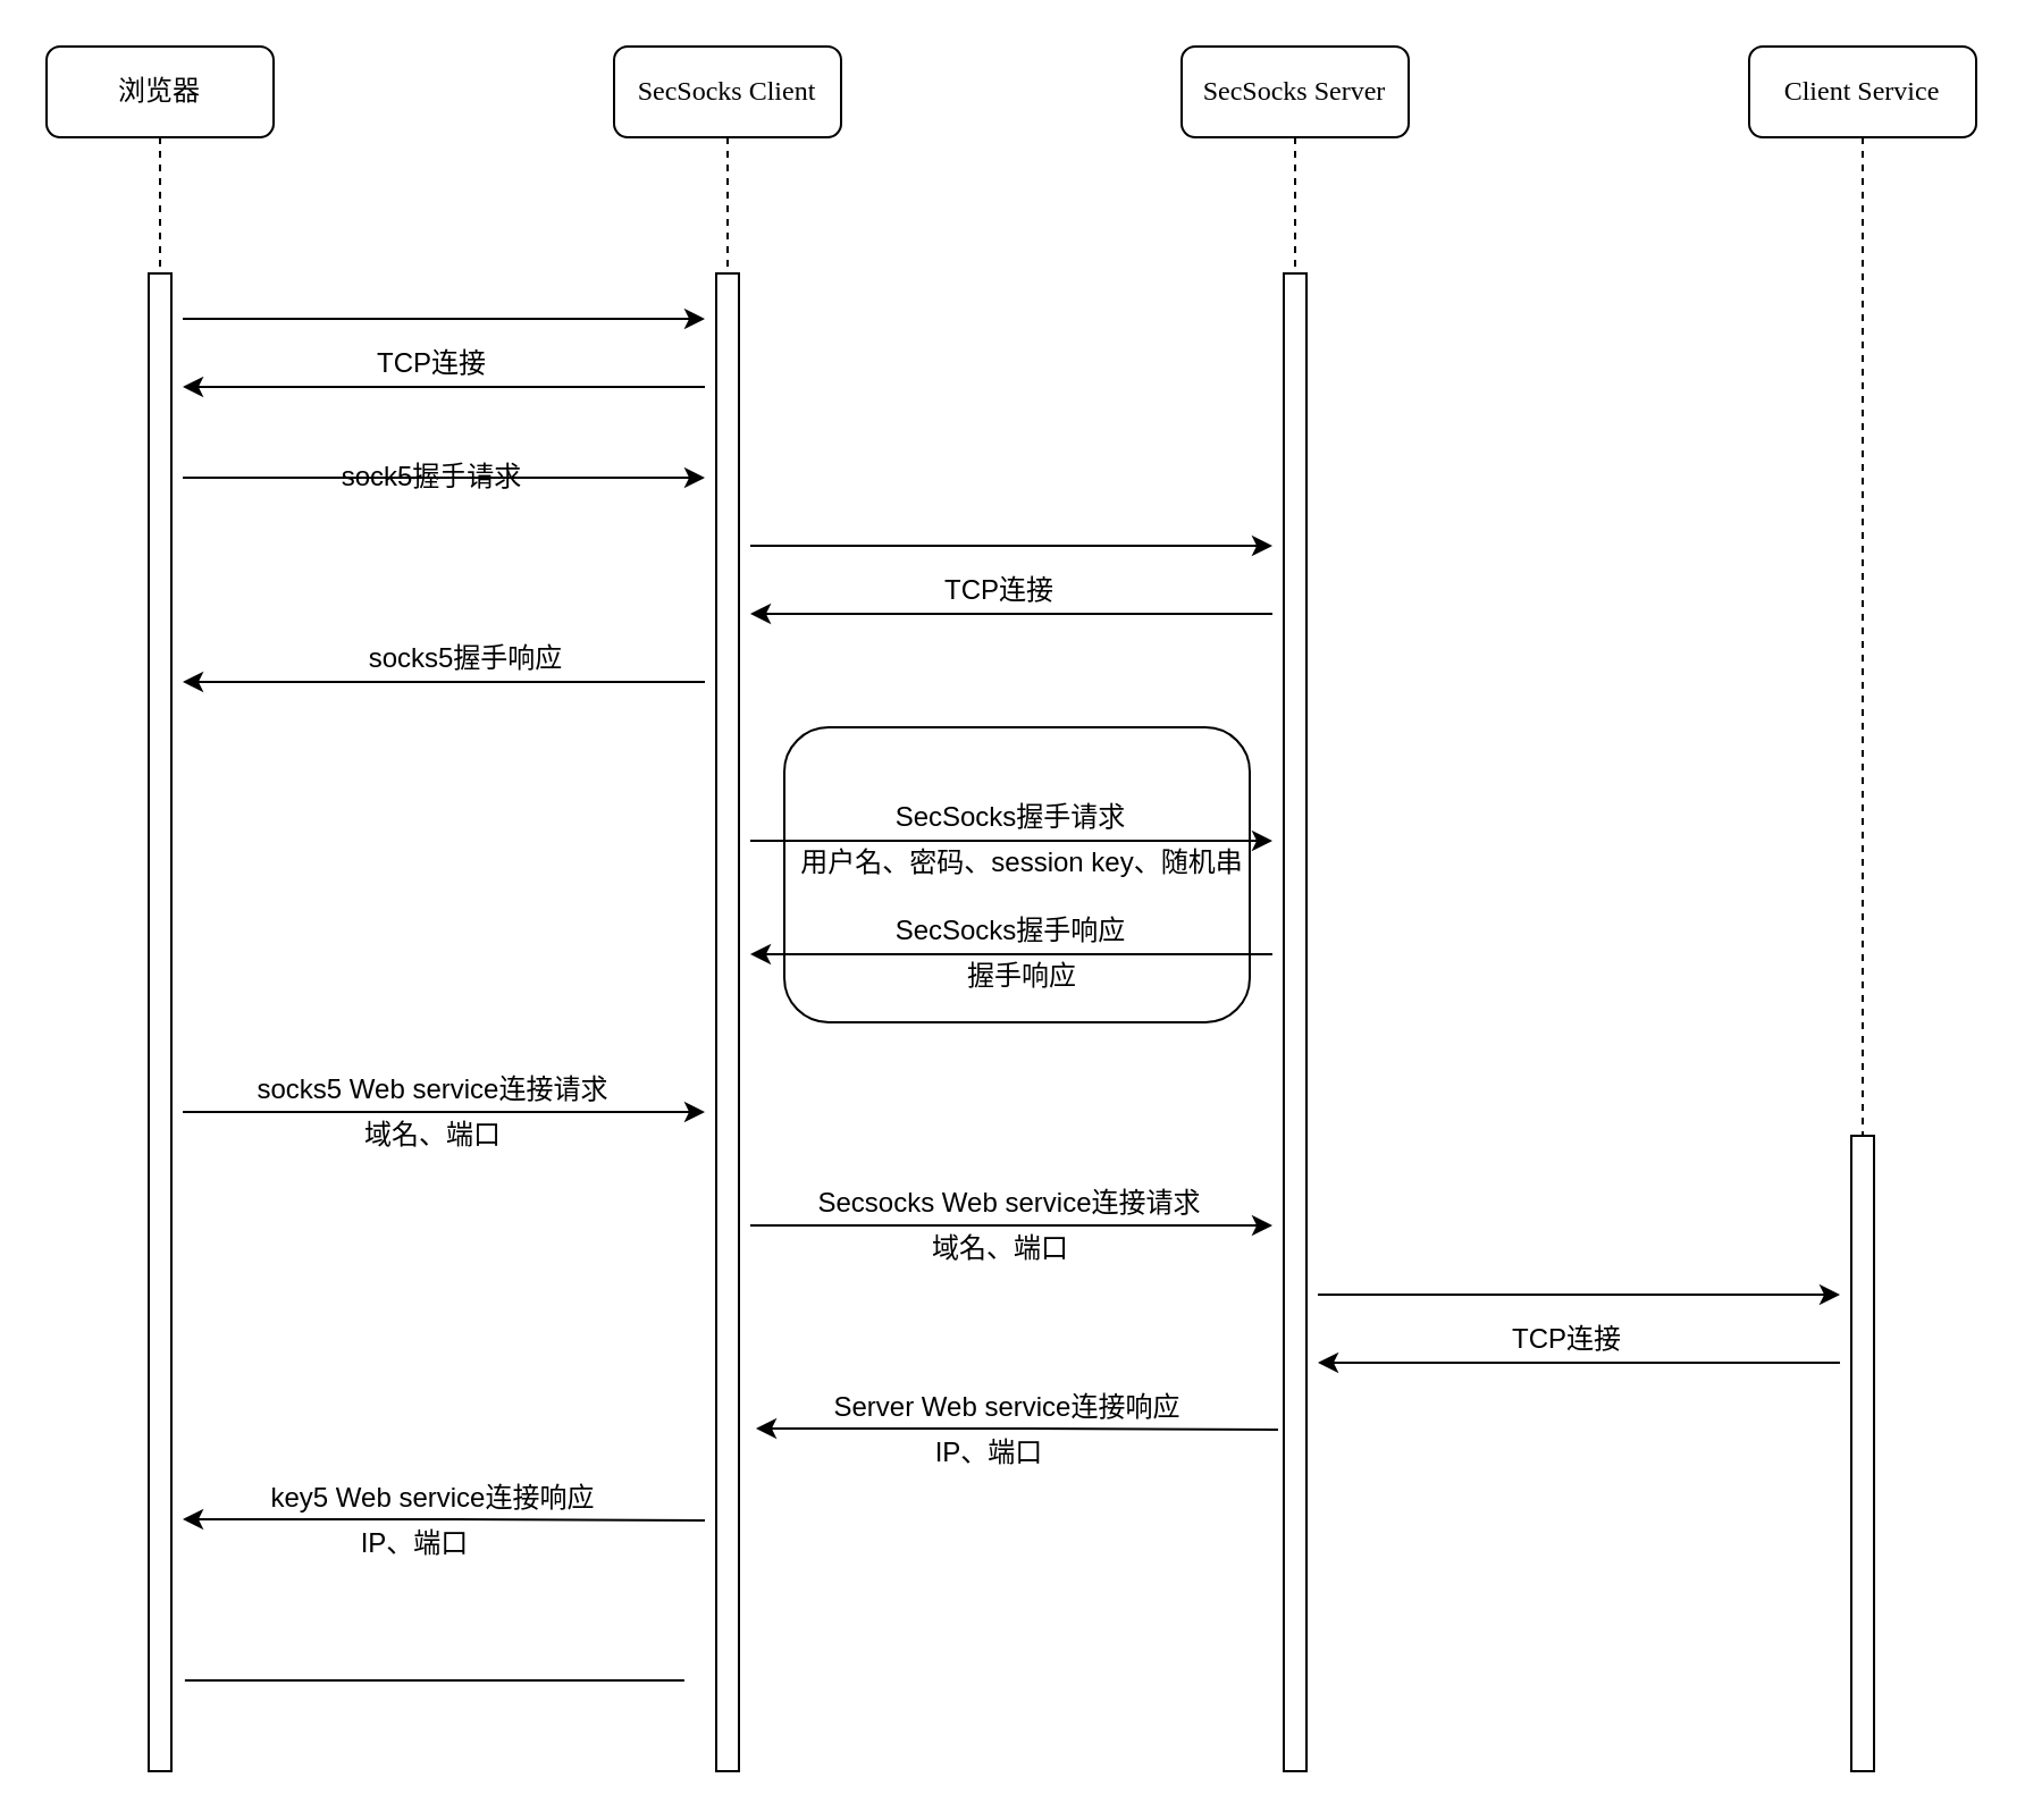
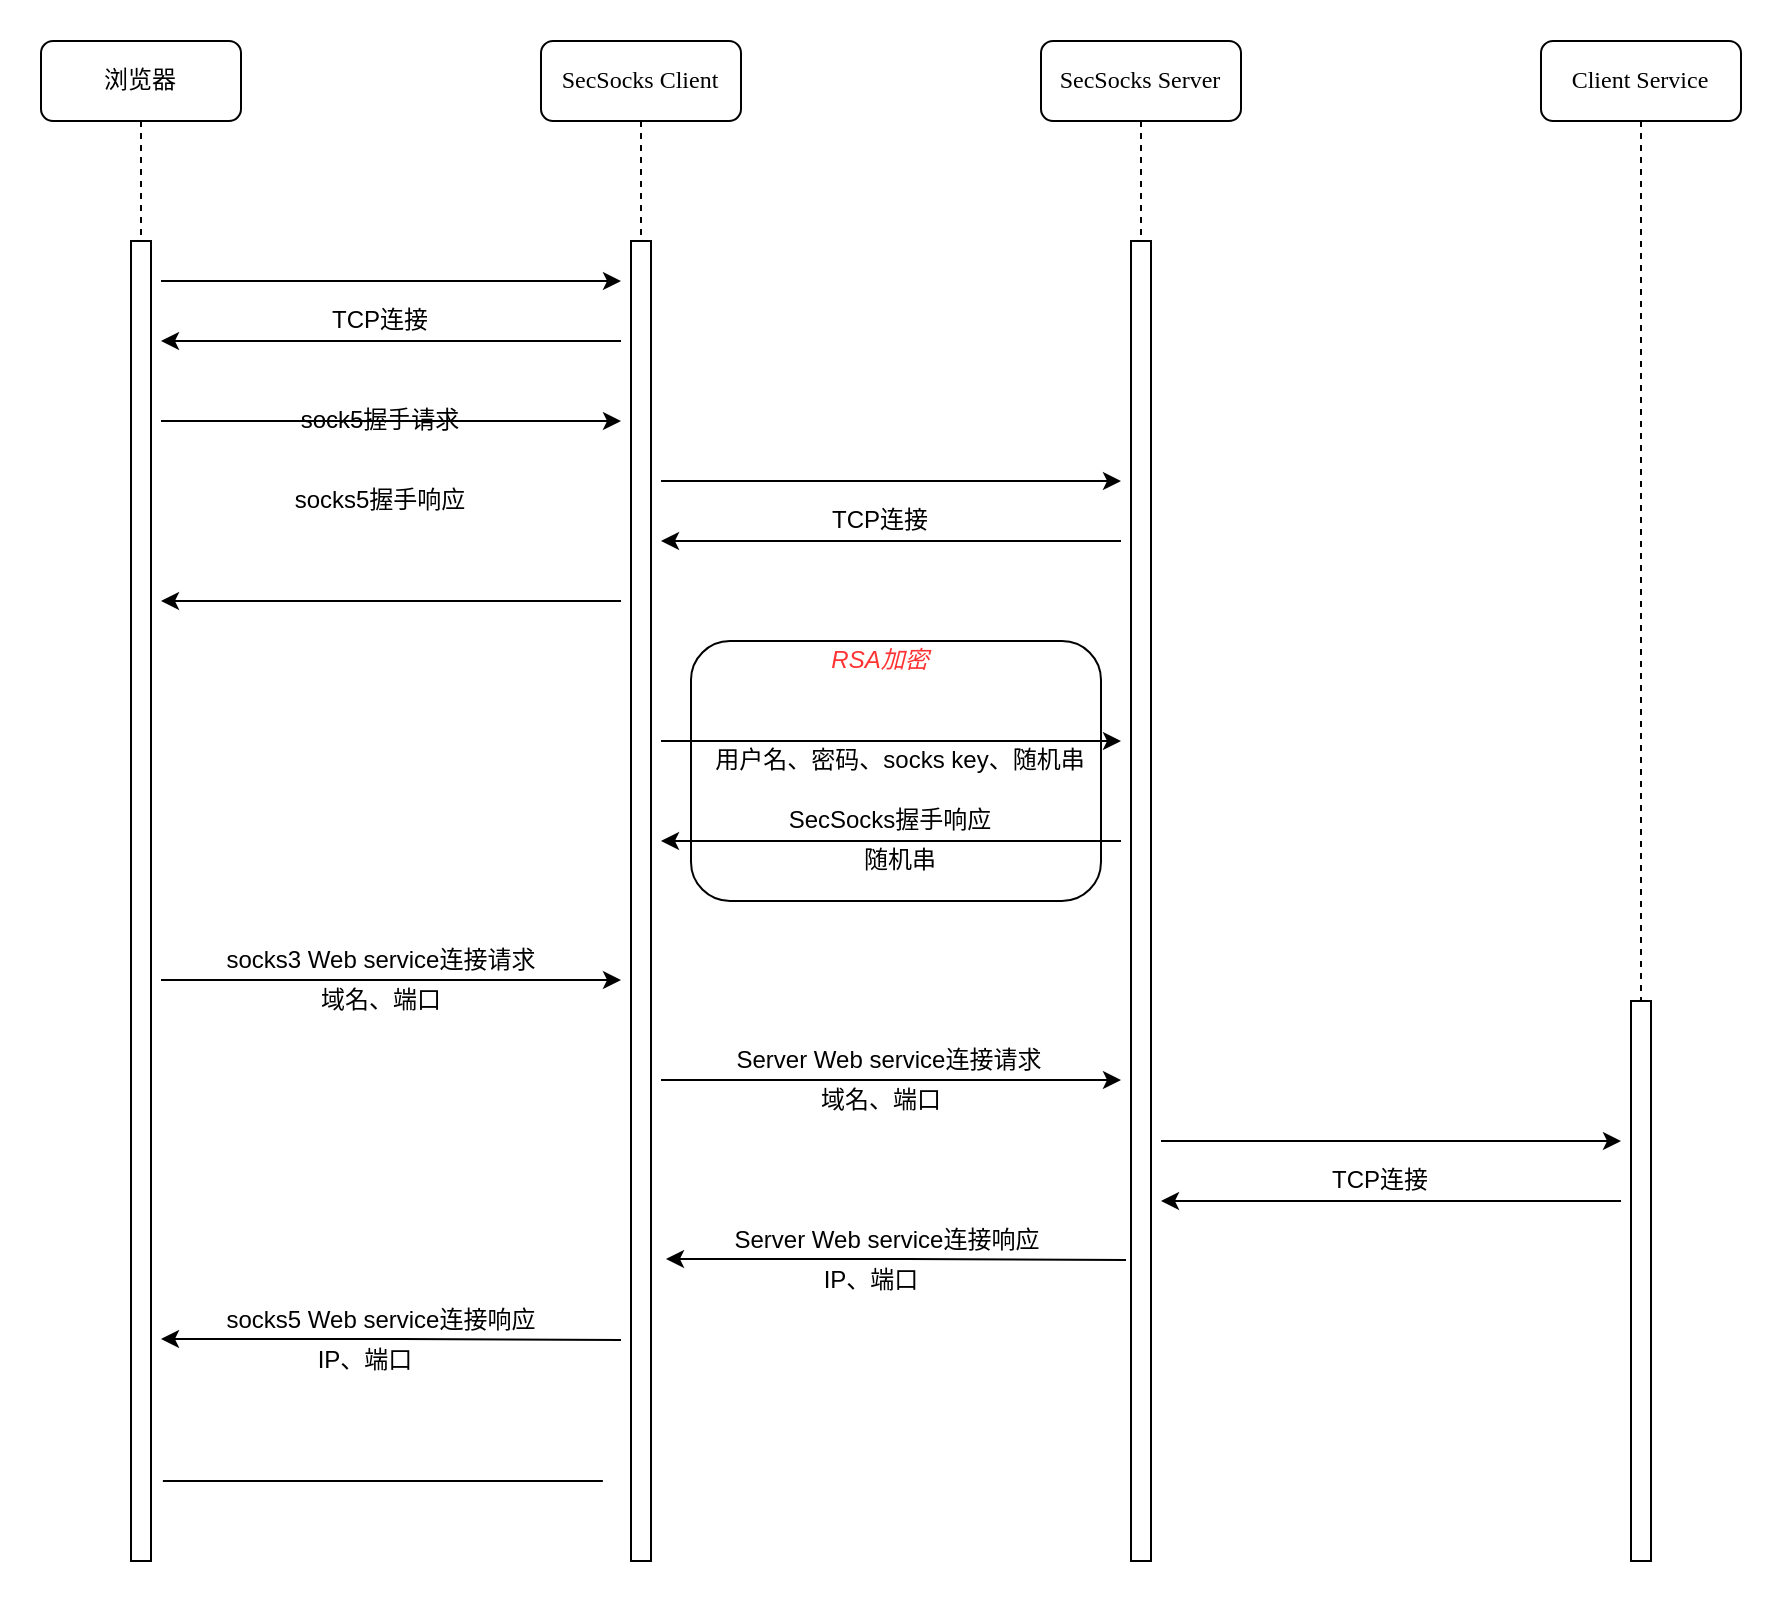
- <mxCell id="19" value="socks5握手响应" style="text;html=1;strokeColor=none;fillColor=none;align=center;verticalAlign=middle;whiteSpace=wrap;rounded=0;" vertex="1" parent="1"><mxGeometry x="160" y="280" width="90" height="20" as="geometry" /></mxCell>
+ <mxCell id="19" value="socks5握手响应" style="text;html=1;strokeColor=none;fillColor=none;align=center;verticalAlign=middle;whiteSpace=wrap;rounded=0;" vertex="1" parent="1"><mxGeometry x="145" y="240" width="90" height="20" as="geometry" /></mxCell>
+ <mxCell id="27" value="RSA加密" style="text;html=1;strokeColor=none;fillColor=none;align=center;verticalAlign=middle;whiteSpace=wrap;rounded=0;fontStyle=2;fontColor=#FF3333;" vertex="1" parent="1"><mxGeometry x="410" y="320" width="60" height="20" as="geometry" /></mxCell>
- <mxCell id="23" value="SecSocks握手请求" style="text;html=1;strokeColor=none;fillColor=none;align=center;verticalAlign=middle;whiteSpace=wrap;rounded=0;" vertex="1" parent="1"><mxGeometry x="390" y="350" width="110" height="20" as="geometry" /></mxCell>
- <mxCell id="22" value="用户名、密码、session key、随机串" style="text;html=1;strokeColor=none;fillColor=none;align=center;verticalAlign=middle;whiteSpace=wrap;rounded=0;" vertex="1" parent="1"><mxGeometry x="350" y="370" width="200" height="20" as="geometry" /></mxCell>
+ <mxCell id="22" value="用户名、密码、socks key、随机串" style="text;html=1;strokeColor=none;fillColor=none;align=center;verticalAlign=middle;whiteSpace=wrap;rounded=0;" vertex="1" parent="1"><mxGeometry x="350" y="370" width="200" height="20" as="geometry" /></mxCell>
- <mxCell id="24" value="握手响应" style="text;html=1;strokeColor=none;fillColor=none;align=center;verticalAlign=middle;whiteSpace=wrap;rounded=0;" vertex="1" parent="1"><mxGeometry x="350" y="410" width="200" height="40" as="geometry" /></mxCell>
+ <mxCell id="24" value="随机串" style="text;html=1;strokeColor=none;fillColor=none;align=center;verticalAlign=middle;whiteSpace=wrap;rounded=0;" vertex="1" parent="1"><mxGeometry x="350" y="410" width="200" height="40" as="geometry" /></mxCell>
- <mxCell id="29" value="socks5 Web service连接请求" style="text;html=1;strokeColor=none;fillColor=none;align=center;verticalAlign=middle;whiteSpace=wrap;rounded=0;" vertex="1" parent="1"><mxGeometry x="108.75" y="470" width="162.5" height="20" as="geometry" /></mxCell>
+ <mxCell id="29" value="socks3 Web service连接请求" style="text;html=1;strokeColor=none;fillColor=none;align=center;verticalAlign=middle;whiteSpace=wrap;rounded=0;" vertex="1" parent="1"><mxGeometry x="108.75" y="470" width="162.5" height="20" as="geometry" /></mxCell>
- <mxCell id="32" value="Secsocks Web service连接请求" style="text;html=1;strokeColor=none;fillColor=none;align=center;verticalAlign=middle;whiteSpace=wrap;rounded=0;" vertex="1" parent="1"><mxGeometry x="358.75" y="520" width="171.25" height="20" as="geometry" /></mxCell>
+ <mxCell id="32" value="Server Web service连接请求" style="text;html=1;strokeColor=none;fillColor=none;align=center;verticalAlign=middle;whiteSpace=wrap;rounded=0;" vertex="1" parent="1"><mxGeometry x="358.75" y="520" width="171.25" height="20" as="geometry" /></mxCell>
- <mxCell id="41" value="key5 Web service连接响应" style="text;html=1;strokeColor=none;fillColor=none;align=center;verticalAlign=middle;whiteSpace=wrap;rounded=0;" vertex="1" parent="1"><mxGeometry x="104.38" y="650" width="173.12" height="20" as="geometry" /></mxCell>
+ <mxCell id="41" value="socks5 Web service连接响应" style="text;html=1;strokeColor=none;fillColor=none;align=center;verticalAlign=middle;whiteSpace=wrap;rounded=0;" vertex="1" parent="1"><mxGeometry x="104.38" y="650" width="173.12" height="20" as="geometry" /></mxCell>
